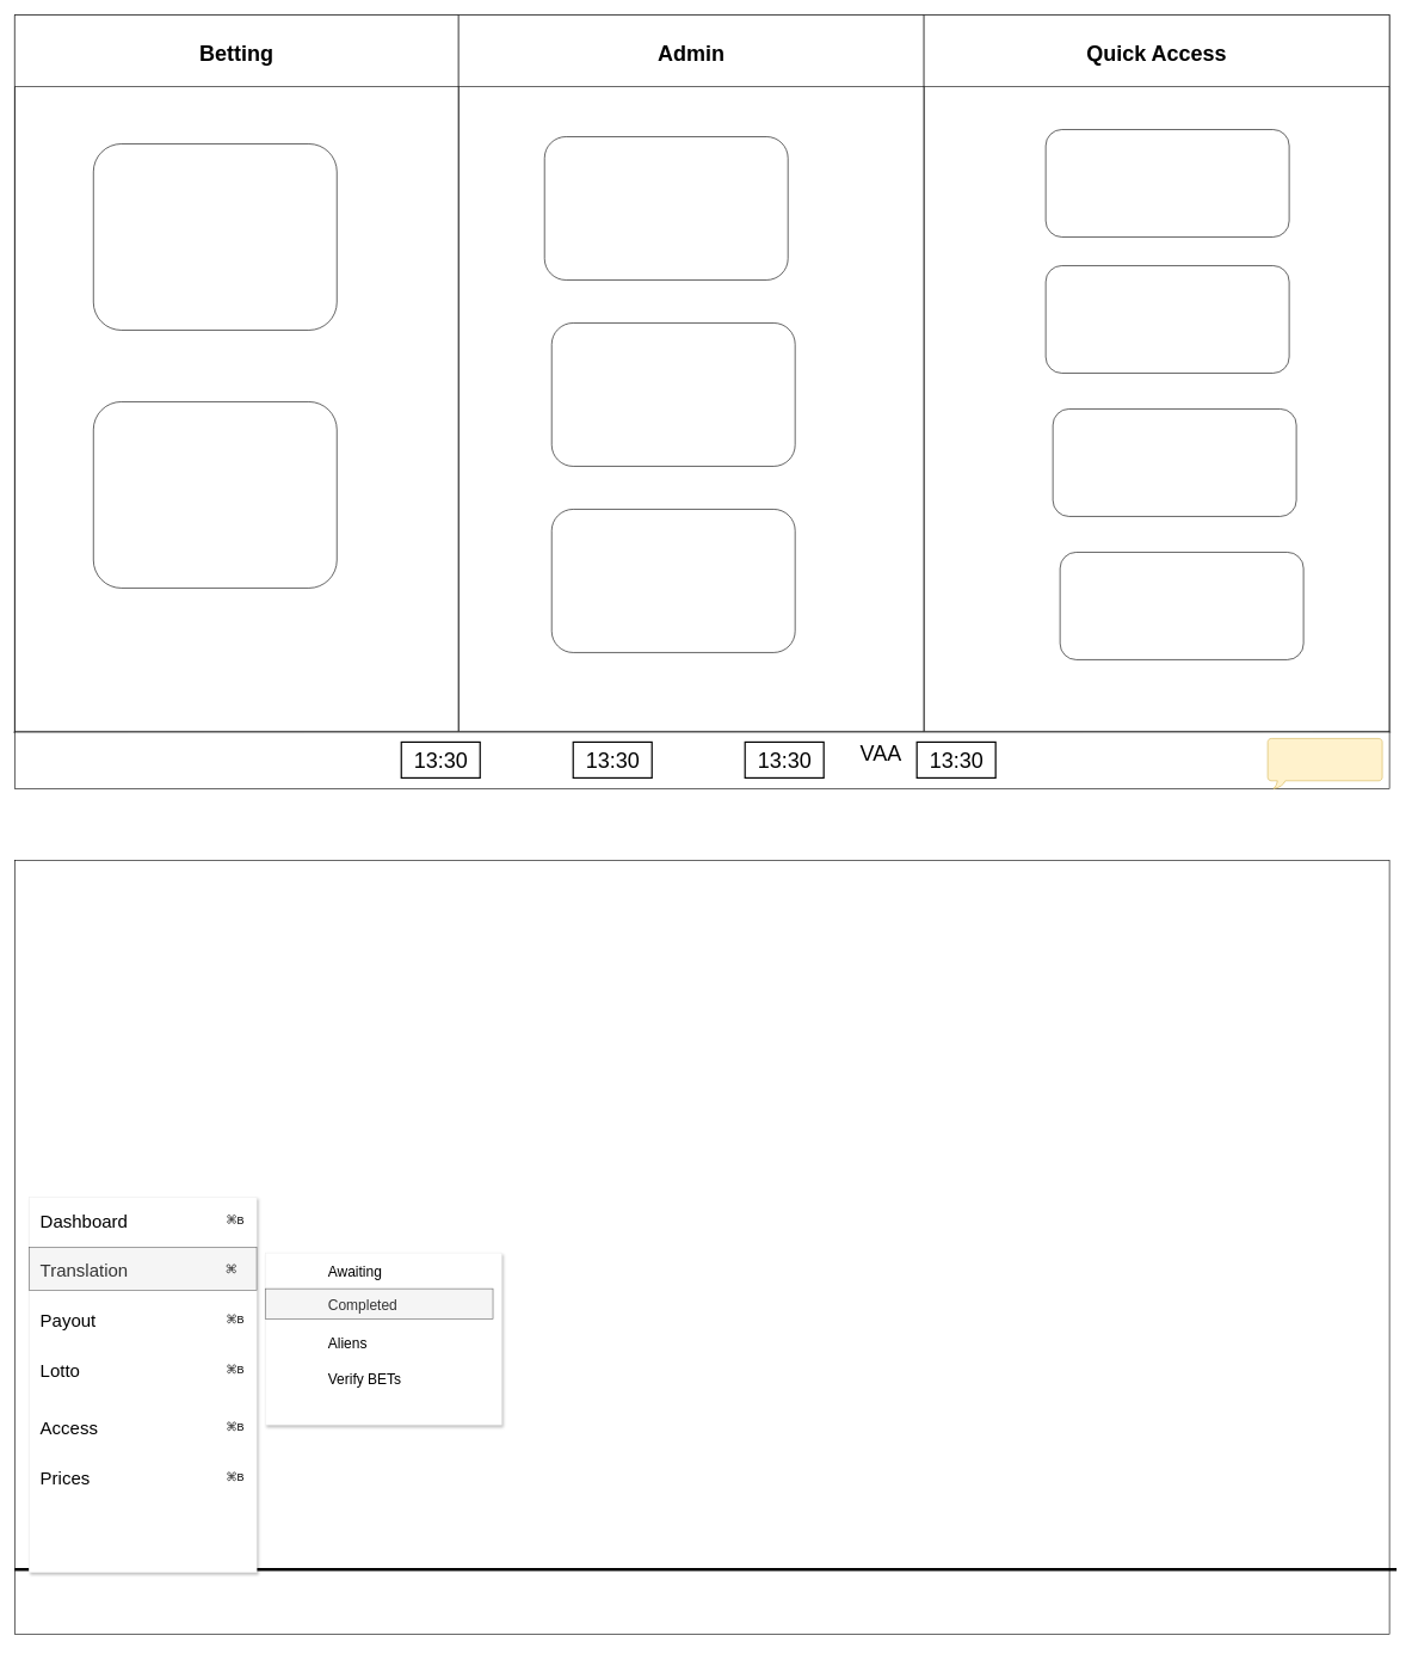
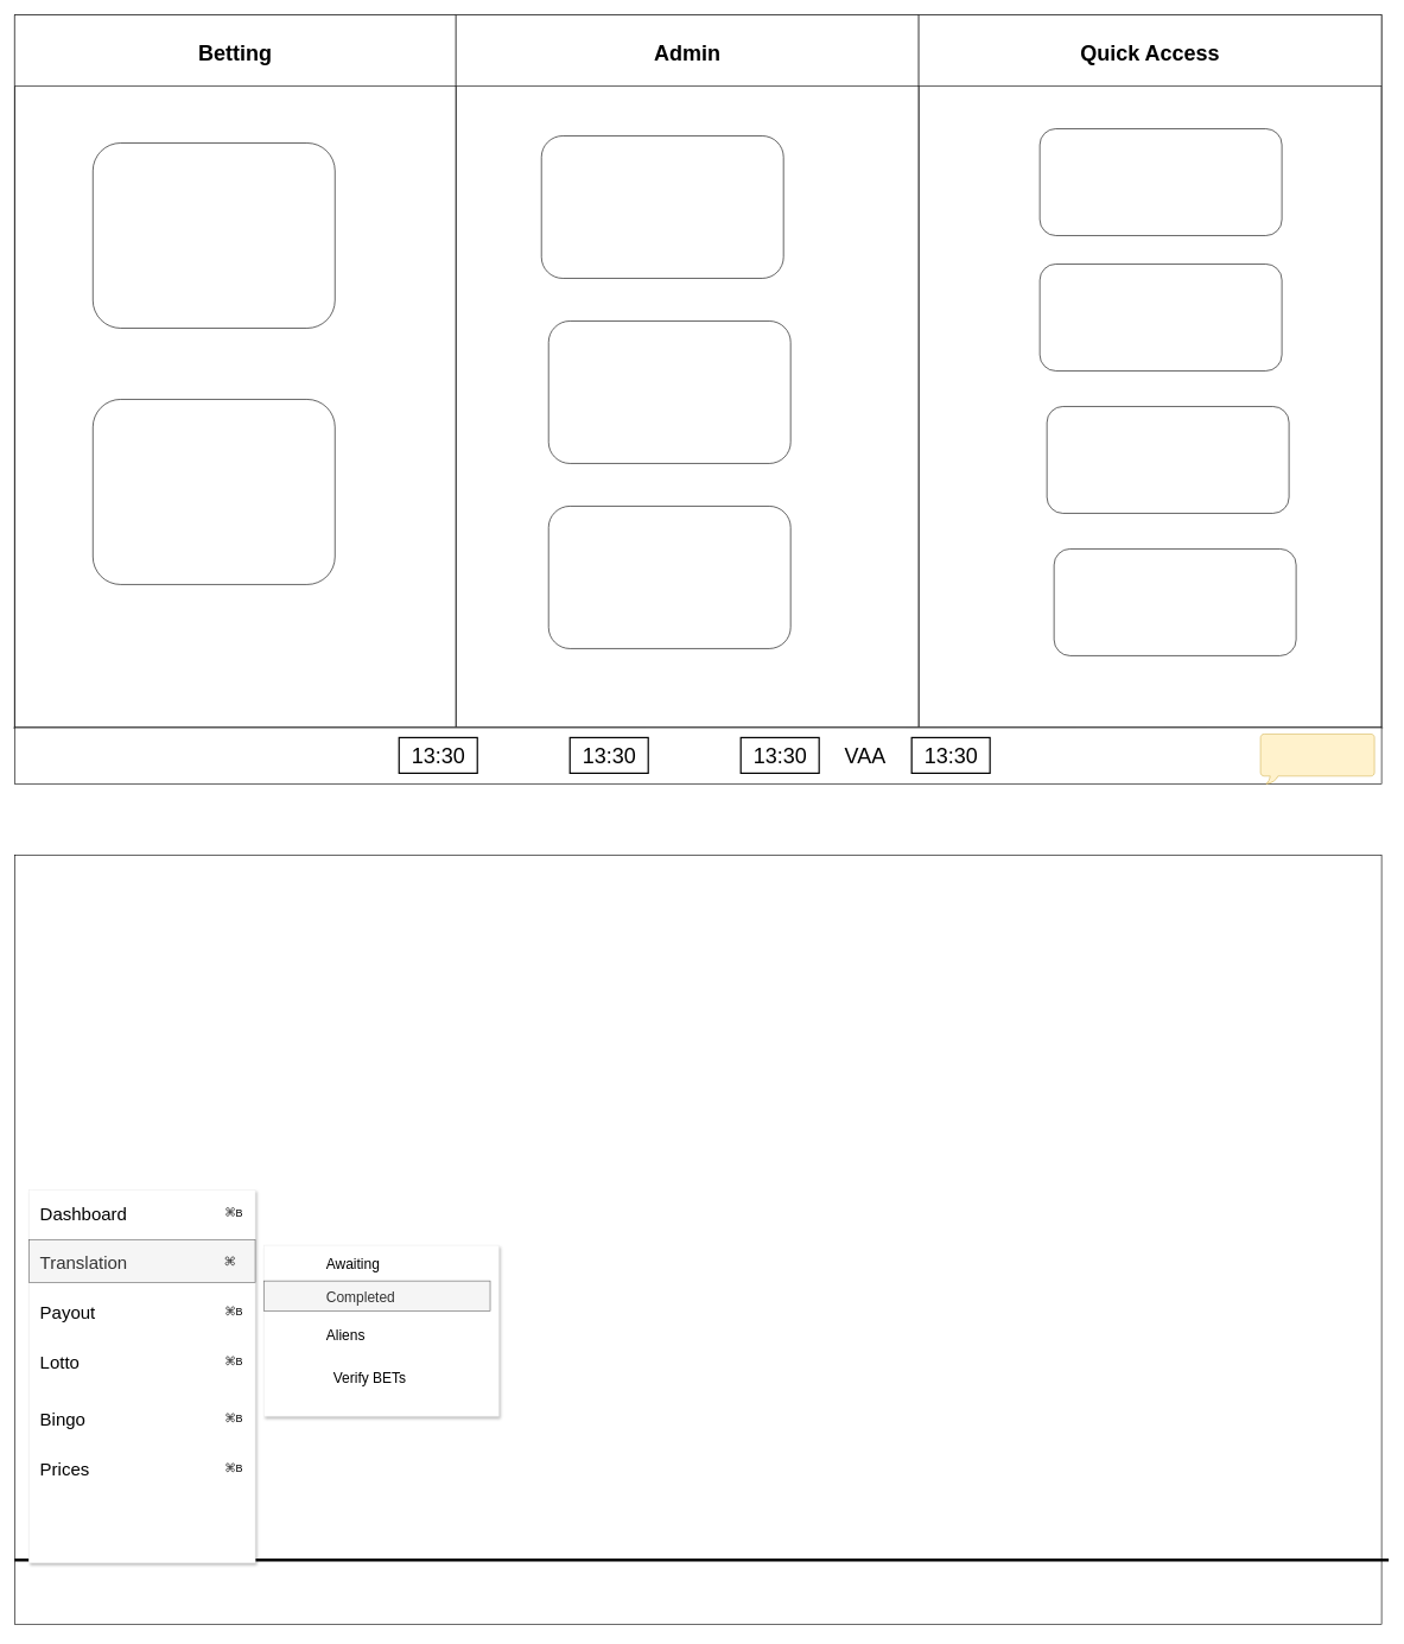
- <mxCell id="21" value="VAA" style="text;html=1;strokeColor=none;fillColor=none;align=center;verticalAlign=middle;whiteSpace=wrap;rounded=0;fontSize=30;" parent="1" vertex="1"><mxGeometry x="1210" y="1032.5" width="40" height="35" as="geometry" /></mxCell>
+ <mxCell id="21" value="VAA" style="text;html=1;strokeColor=none;fillColor=none;align=center;verticalAlign=middle;whiteSpace=wrap;rounded=0;fontSize=30;" parent="1" vertex="1"><mxGeometry x="1195" y="1042.5" width="40" height="35" as="geometry" /></mxCell>
- <mxCell id="43" value="Verify BETs" style="text;verticalAlign=middle;fontSize=20;spacing=16;spacingLeft=72;resizeWidth=1;perimeter=none;" parent="39" vertex="1"><mxGeometry y="150" width="318" height="48" as="geometry" /></mxCell>
+ <mxCell id="43" value="Verify BETs" style="text;verticalAlign=middle;fontSize=20;spacing=16;spacingLeft=72;resizeWidth=1;perimeter=none;" parent="39" vertex="1"><mxGeometry x="10" y="160" width="318" height="48" as="geometry" /></mxCell>
- <mxCell id="33" value="Access" style="text;verticalAlign=middle;spacing=0;spacingLeft=16;fontSize=25;resizeWidth=1;perimeter=none;" parent="26" vertex="1"><mxGeometry y="290" width="318" height="60" as="geometry" /></mxCell>
+ <mxCell id="33" value="Bingo" style="text;verticalAlign=middle;spacing=0;spacingLeft=16;fontSize=25;resizeWidth=1;perimeter=none;" parent="26" vertex="1"><mxGeometry y="290" width="318" height="60" as="geometry" /></mxCell>
